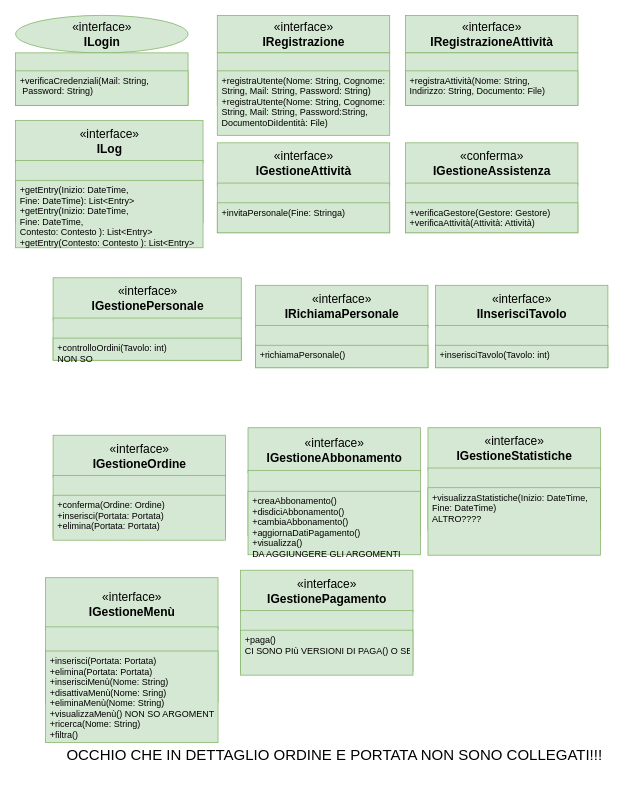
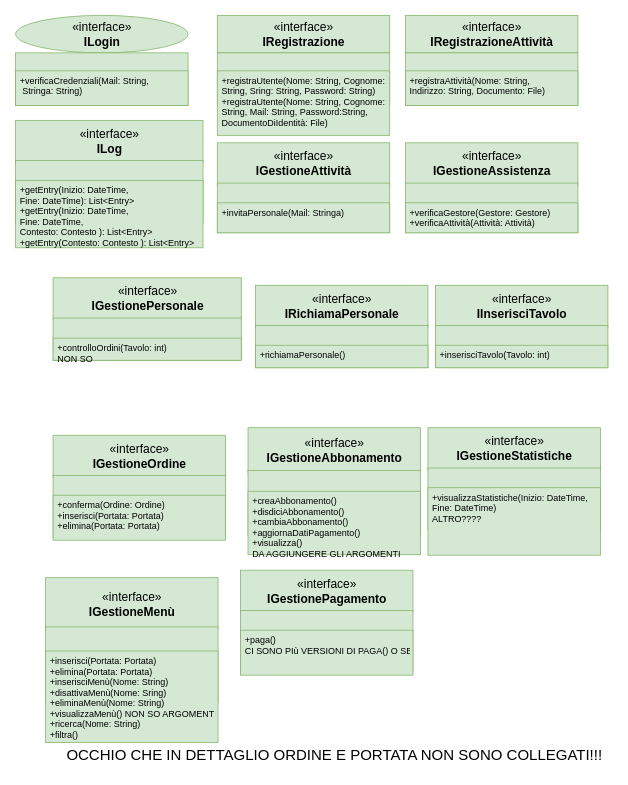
- <mxCell id="6" value="+verificaCredenziali(Mail: String,&#10; Password: String)" style="text;strokeColor=#82b366;fillColor=#d5e8d4;align=left;verticalAlign=top;spacingLeft=4;spacingRight=4;overflow=hidden;rotatable=0;points=[[0,0.5],[1,0.5]];portConstraint=eastwest;fontSize=12;" vertex="1" parent="2"><mxGeometry y="74" width="230.0" height="46" as="geometry" /></mxCell>
+ <mxCell id="6" value="+verificaCredenziali(Mail: String,&#10; Stringa: String)" style="text;strokeColor=#82b366;fillColor=#d5e8d4;align=left;verticalAlign=top;spacingLeft=4;spacingRight=4;overflow=hidden;rotatable=0;points=[[0,0.5],[1,0.5]];portConstraint=eastwest;fontSize=12;" vertex="1" parent="2"><mxGeometry y="74" width="230.0" height="46" as="geometry" /></mxCell>
- <mxCell id="11" value="+registraUtente(Nome: String, Cognome: &#10;String, Mail: String, Password: String)&#10;+registraUtente(Nome: String, Cognome: &#10;String, Mail: String, Password:String,&#10;DocumentoDiIdentità: File)&#10;&#10;&#10;" style="text;strokeColor=#82b366;fillColor=#d5e8d4;align=left;verticalAlign=top;spacingLeft=4;spacingRight=4;overflow=hidden;rotatable=0;points=[[0,0.5],[1,0.5]];portConstraint=eastwest;fontSize=12;" vertex="1" parent="7"><mxGeometry y="74" width="230" height="86" as="geometry" /></mxCell>
+ <mxCell id="11" value="+registraUtente(Nome: String, Cognome: &#10;String, Sring: String, Password: String)&#10;+registraUtente(Nome: String, Cognome: &#10;String, Mail: String, Password:String,&#10;DocumentoDiIdentità: File)&#10;&#10;&#10;" style="text;strokeColor=#82b366;fillColor=#d5e8d4;align=left;verticalAlign=top;spacingLeft=4;spacingRight=4;overflow=hidden;rotatable=0;points=[[0,0.5],[1,0.5]];portConstraint=eastwest;fontSize=12;" vertex="1" parent="7"><mxGeometry y="74" width="230" height="86" as="geometry" /></mxCell>
- <mxCell id="38" value="«conferma»&lt;br&gt;&lt;b&gt;IGestioneAssistenza&lt;/b&gt;" style="html=1;fontSize=16;fillColor=#d5e8d4;strokeColor=#82b366;" vertex="1" parent="37"><mxGeometry width="230" height="56.667" as="geometry" /></mxCell>
+ <mxCell id="38" value="«interface»&lt;br&gt;&lt;b&gt;IGestioneAssistenza&lt;/b&gt;" style="html=1;fontSize=16;fillColor=#d5e8d4;strokeColor=#82b366;" vertex="1" parent="37"><mxGeometry width="230" height="56.667" as="geometry" /></mxCell>
- <mxCell id="21" value="+invitaPersonale(Fine: Stringa)" style="text;strokeColor=#82b366;fillColor=#d5e8d4;align=left;verticalAlign=top;spacingLeft=4;spacingRight=4;overflow=hidden;rotatable=0;points=[[0,0.5],[1,0.5]];portConstraint=eastwest;fontSize=12;" vertex="1" parent="17"><mxGeometry y="80" width="230" height="40" as="geometry" /></mxCell>
+ <mxCell id="21" value="+invitaPersonale(Mail: Stringa)" style="text;strokeColor=#82b366;fillColor=#d5e8d4;align=left;verticalAlign=top;spacingLeft=4;spacingRight=4;overflow=hidden;rotatable=0;points=[[0,0.5],[1,0.5]];portConstraint=eastwest;fontSize=12;" vertex="1" parent="17"><mxGeometry y="80" width="230" height="40" as="geometry" /></mxCell>
